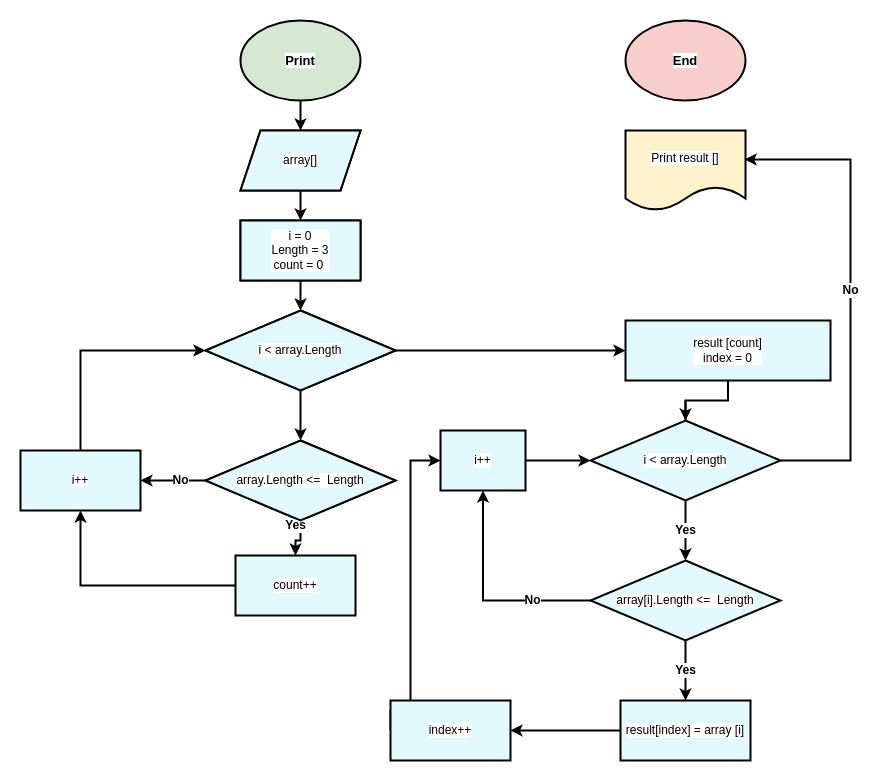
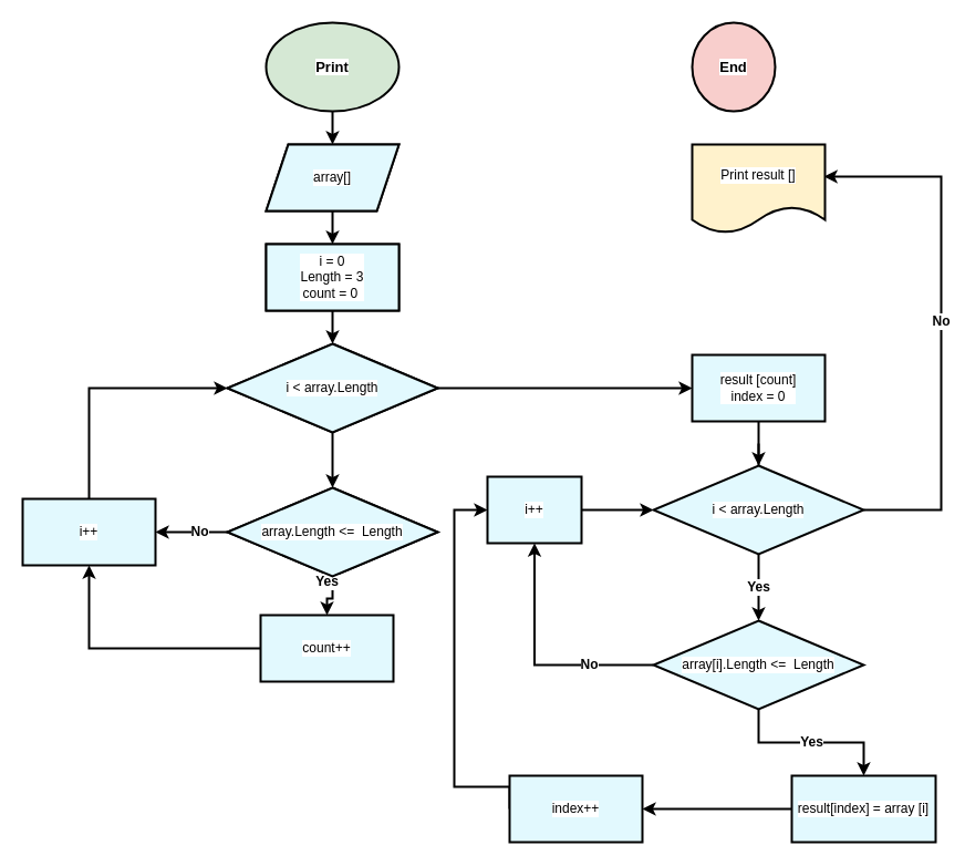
- <mxCell id="34" value="&lt;b&gt;&lt;font style=&quot;font-size: 13px;&quot;&gt;End&lt;/font&gt;&lt;/b&gt;" style="ellipse;whiteSpace=wrap;html=1;fillColor=#f8cecc;strokeColor=#000000;strokeWidth=2;fontColor=#000000;labelBackgroundColor=#FFFFFF;" parent="1" vertex="1"><mxGeometry x="625" y="20" width="120" height="80" as="geometry" /></mxCell>
+ <mxCell id="34" value="&lt;b&gt;&lt;font style=&quot;font-size: 13px;&quot;&gt;End&lt;/font&gt;&lt;/b&gt;" style="ellipse;whiteSpace=wrap;html=1;fillColor=#f8cecc;strokeColor=#000000;strokeWidth=2;fontColor=#000000;labelBackgroundColor=#FFFFFF;" parent="1" vertex="1"><mxGeometry x="625" y="20" width="75" height="80" as="geometry" /></mxCell>
- <mxCell id="20" value="result [count]&lt;br&gt;index = 0" style="rounded=0;whiteSpace=wrap;html=1;fillColor=#E2F9FE;strokeWidth=2;fontColor=#000000;labelBackgroundColor=#FFFFFF;" parent="1" vertex="1"><mxGeometry x="625" y="320" width="205" height="60" as="geometry" /></mxCell>
+ <mxCell id="20" value="result [count]&lt;br&gt;index = 0" style="rounded=0;whiteSpace=wrap;html=1;fillColor=#E2F9FE;strokeWidth=2;fontColor=#000000;labelBackgroundColor=#FFFFFF;" parent="1" vertex="1"><mxGeometry x="625" y="320" width="120" height="60" as="geometry" /></mxCell>
- <mxCell id="27" value="index++" style="rounded=0;whiteSpace=wrap;html=1;fillColor=#E2F9FE;strokeWidth=2;fontColor=#000000;labelBackgroundColor=#FFFFFF;" parent="1" vertex="1"><mxGeometry x="390" y="700" width="120" height="60" as="geometry" /></mxCell>
+ <mxCell id="27" value="index++" style="rounded=0;whiteSpace=wrap;html=1;fillColor=#E2F9FE;strokeWidth=2;fontColor=#000000;labelBackgroundColor=#FFFFFF;" parent="1" vertex="1"><mxGeometry x="460" y="700" width="120" height="60" as="geometry" /></mxCell>
- <mxCell id="25" value="result[index] = array [i]" style="rounded=0;whiteSpace=wrap;html=1;fillColor=#E2F9FE;strokeWidth=2;fontColor=#000000;labelBackgroundColor=#FFFFFF;" parent="1" vertex="1"><mxGeometry x="620" y="700" width="130" height="60" as="geometry" /></mxCell>
+ <mxCell id="25" value="result[index] = array [i]" style="rounded=0;whiteSpace=wrap;html=1;fillColor=#E2F9FE;strokeWidth=2;fontColor=#000000;labelBackgroundColor=#FFFFFF;" parent="1" vertex="1"><mxGeometry x="715" y="700" width="130" height="60" as="geometry" /></mxCell>
